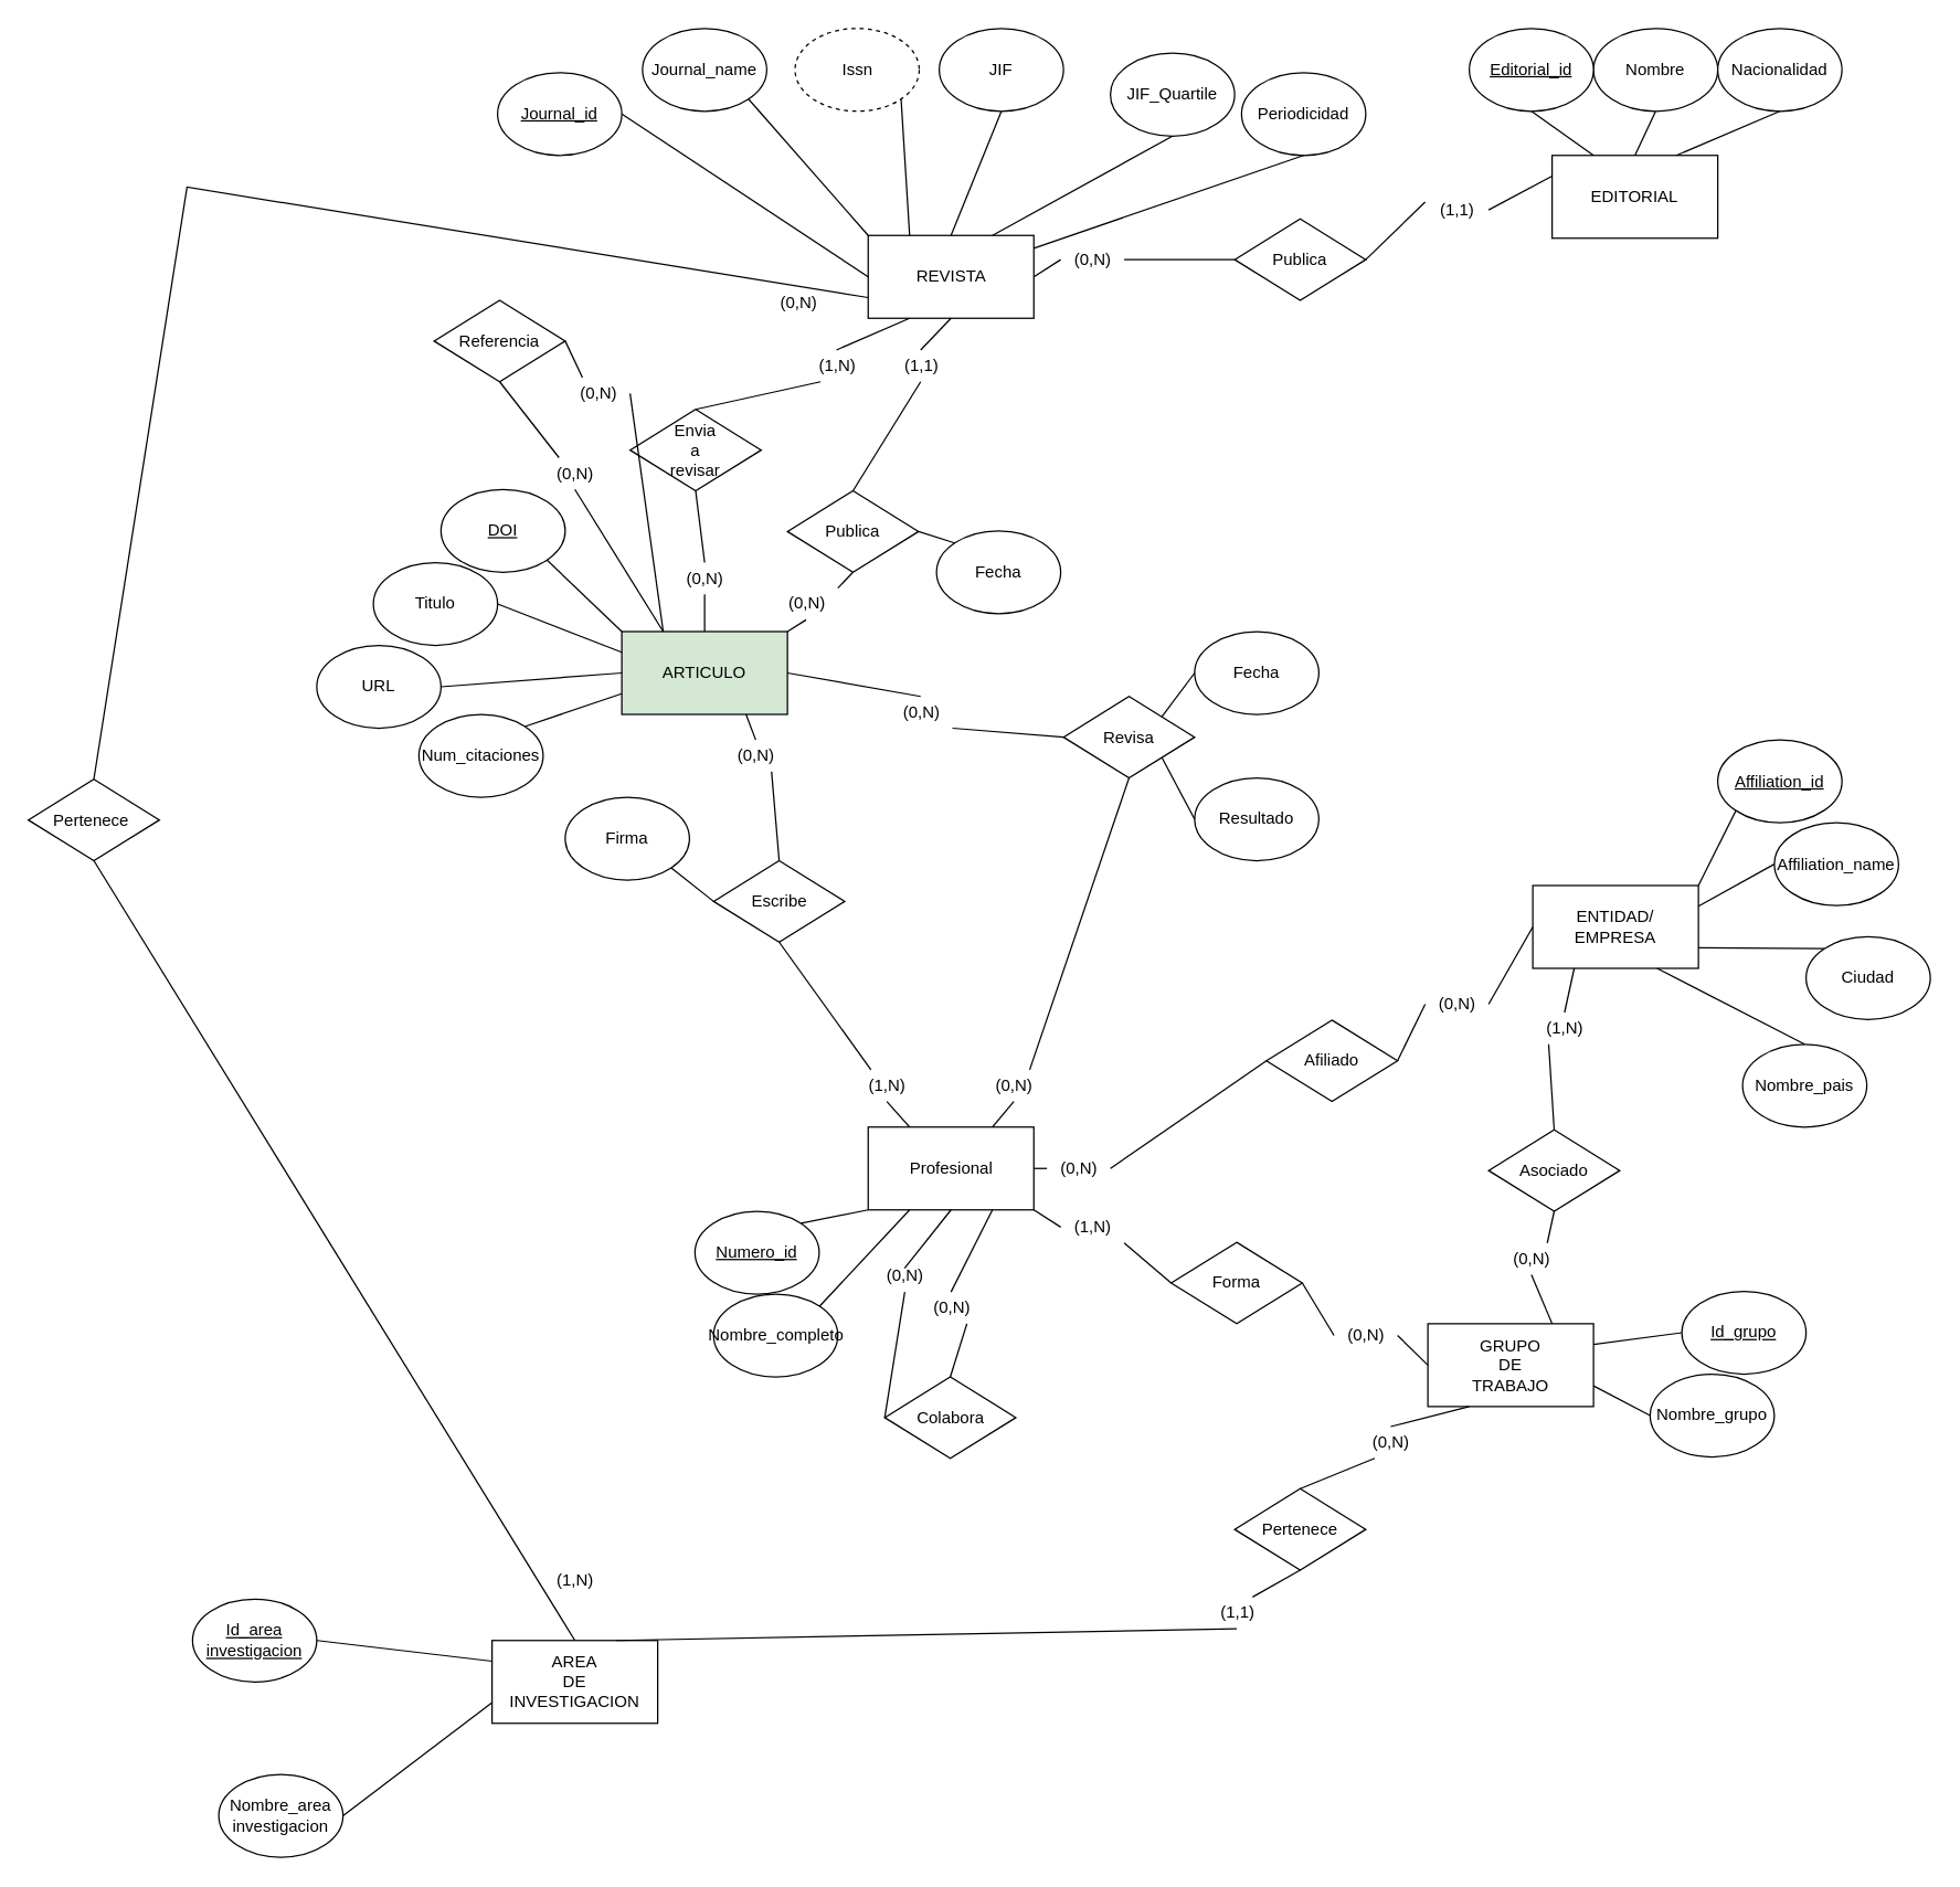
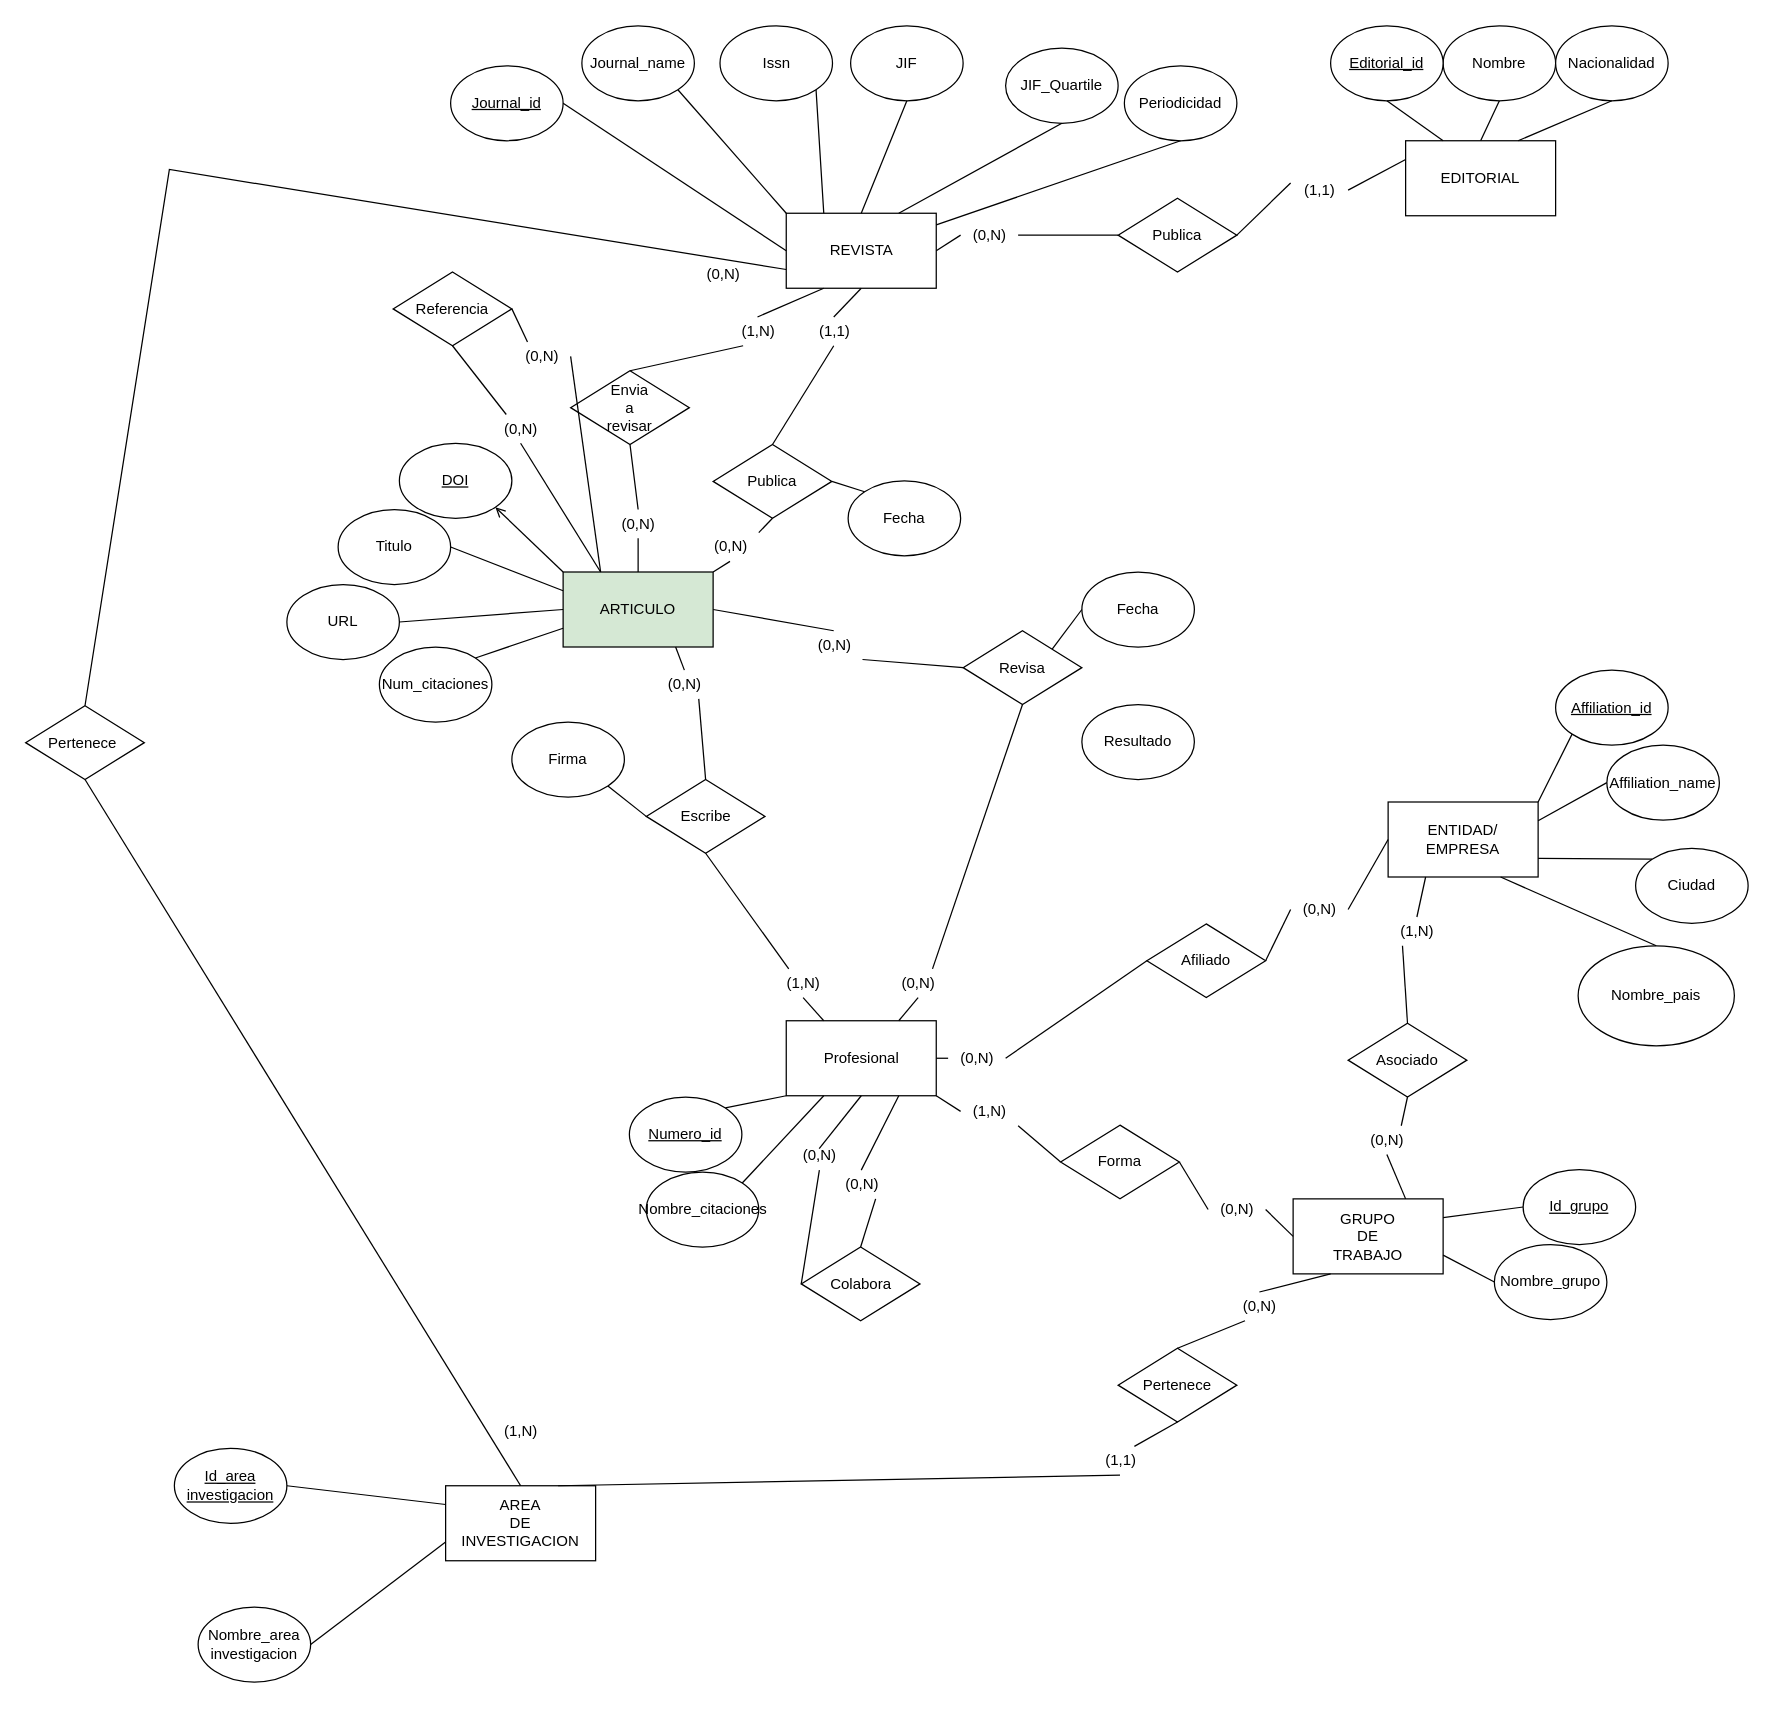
- <mxCell id="9" value="Issn" style="ellipse;whiteSpace=wrap;html=1;dashed=1;" parent="1" vertex="1"><mxGeometry x="575.5" width="90" height="60" as="geometry" y="20" /></mxCell>
+ <mxCell id="9" value="Issn" style="ellipse;whiteSpace=wrap;html=1;" parent="1" vertex="1"><mxGeometry x="575.5" width="90" height="60" as="geometry" y="20" /></mxCell>
- <mxCell id="67" value="" style="endArrow=none;html=1;rounded=0;entryX=1;entryY=1;entryDx=0;entryDy=0;exitX=0;exitY=0;exitDx=0;exitDy=0;" parent="1" source="47" target="56" edge="1"><mxGeometry width="50" height="50" relative="1" as="geometry"><mxPoint x="894" y="346" as="sourcePoint" /><mxPoint x="944" y="296" as="targetPoint" /></mxGeometry></mxCell>
+ <mxCell id="67" value="" style="endArrow=open;html=1;rounded=0;entryX=1;entryY=1;entryDx=0;entryDy=0;exitX=0;exitY=0;exitDx=0;exitDy=0;" parent="1" source="47" target="56" edge="1"><mxGeometry width="50" height="50" relative="1" as="geometry"><mxPoint x="894" y="346" as="sourcePoint" /><mxPoint x="944" y="296" as="targetPoint" /></mxGeometry></mxCell>
- <mxCell id="33" value="" style="endArrow=none;html=1;rounded=0;entryX=1;entryY=1;entryDx=0;entryDy=0;exitX=0;exitY=0.5;exitDx=0;exitDy=0;" parent="1" source="32" target="16" edge="1"><mxGeometry width="50" height="50" relative="1" as="geometry"><mxPoint x="1055" y="346" as="sourcePoint" /><mxPoint x="1105" y="296" as="targetPoint" /></mxGeometry></mxCell>
- <mxCell id="39" value="Nombre_pais" style="ellipse;whiteSpace=wrap;html=1;" parent="1" vertex="1"><mxGeometry x="1262" y="756" width="90" height="60" as="geometry" /></mxCell>
+ <mxCell id="39" value="Nombre_pais" style="ellipse;whiteSpace=wrap;html=1;" parent="1" vertex="1"><mxGeometry x="1262" y="756" width="125" height="80" as="geometry" /></mxCell>
- <mxCell id="14" value="Nombre_completo" style="ellipse;whiteSpace=wrap;html=1;" parent="1" vertex="1"><mxGeometry x="516.5" y="937" width="90" height="60" as="geometry" /></mxCell>
+ <mxCell id="14" value="Nombre_citaciones" style="ellipse;whiteSpace=wrap;html=1;" parent="1" vertex="1"><mxGeometry x="516.5" y="937" width="90" height="60" as="geometry" /></mxCell>
